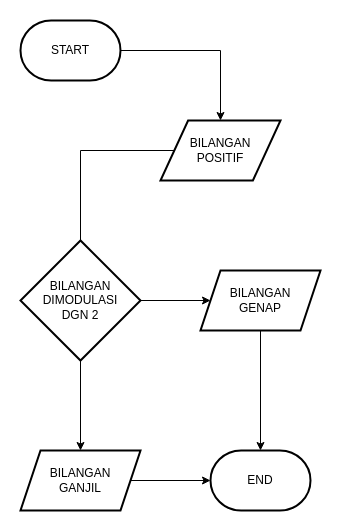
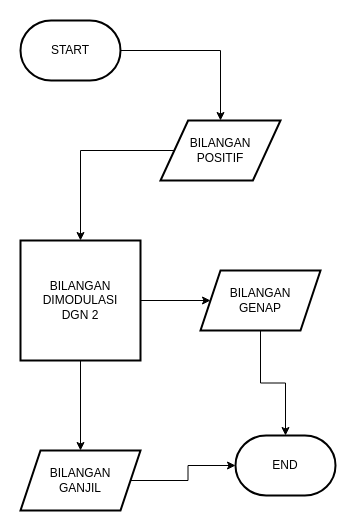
- <mxCell id="2" value="" style="edgeStyle=orthogonalEdgeStyle;rounded=0;orthogonalLoop=1;jettySize=auto;html=1;endArrow=none;" edge="1" parent="1" source="3" target="6"><mxGeometry relative="1" as="geometry" /></mxCell>
+ <mxCell id="2" value="" style="edgeStyle=orthogonalEdgeStyle;rounded=0;orthogonalLoop=1;jettySize=auto;html=1;" edge="1" parent="1" source="3" target="6"><mxGeometry relative="1" as="geometry" /></mxCell>
- <mxCell id="6" value="BILANGAN DIMODULASI&lt;br&gt;DGN 2" style="rhombus;whiteSpace=wrap;html=1;strokeWidth=2;rounded=1;arcSize=0;" vertex="1" parent="1"><mxGeometry x="20" y="240" width="120" height="120" as="geometry" /></mxCell>
+ <mxCell id="6" value="BILANGAN DIMODULASI&lt;br&gt;DGN 2" style="whiteSpace=wrap;html=1;strokeWidth=2;arcSize=0;rounded=0;" vertex="1" parent="1"><mxGeometry x="20" y="240" width="120" height="120" as="geometry" /></mxCell>
- <mxCell id="12" value="END" style="strokeWidth=2;html=1;shape=mxgraph.flowchart.terminator;whiteSpace=wrap;" vertex="1" parent="1"><mxGeometry x="210" y="450" width="100" height="60" as="geometry" /></mxCell>
+ <mxCell id="12" value="END" style="strokeWidth=2;html=1;shape=mxgraph.flowchart.terminator;whiteSpace=wrap;" vertex="1" parent="1"><mxGeometry x="235" y="435" width="100" height="60" as="geometry" /></mxCell>
